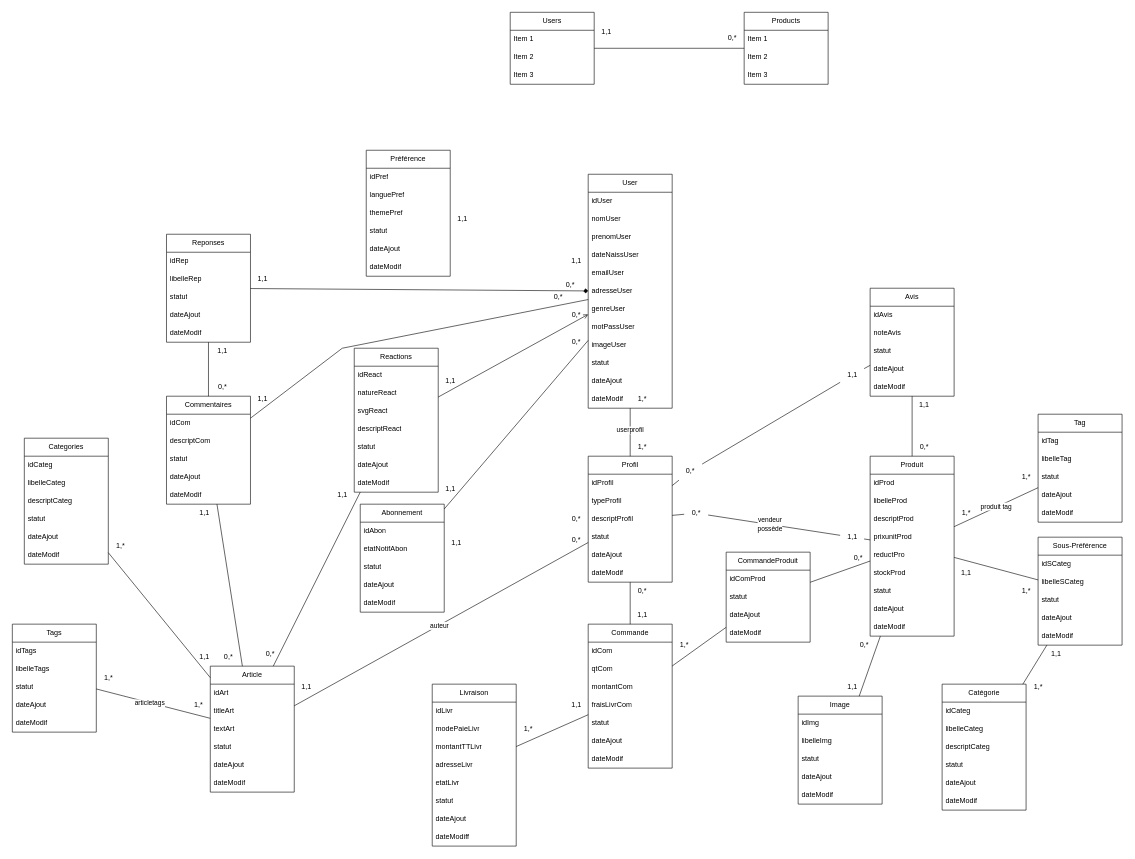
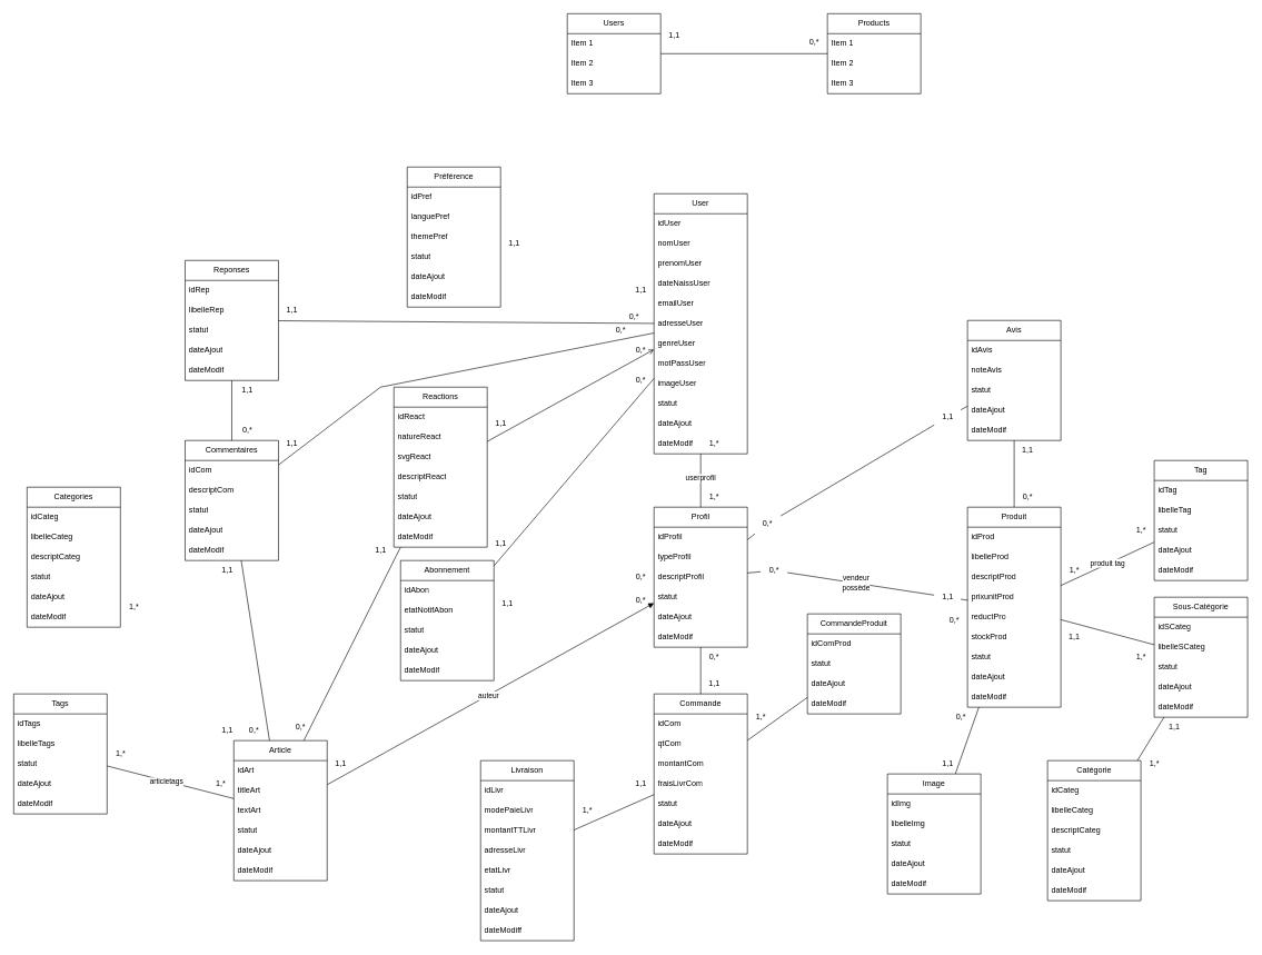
- <mxCell id="148" value="" style="endArrow=diamond;html=1;rounded=0;" parent="1" source="141" target="2" edge="1"><mxGeometry width="50" height="50" relative="1" as="geometry"><mxPoint x="530" y="710" as="sourcePoint" /><mxPoint x="580" y="660" as="targetPoint" /></mxGeometry></mxCell>
+ <mxCell id="148" value="" style="endArrow=none;html=1;rounded=0;" parent="1" source="141" target="2" edge="1"><mxGeometry width="50" height="50" relative="1" as="geometry"><mxPoint x="530" y="710" as="sourcePoint" /><mxPoint x="580" y="660" as="targetPoint" /></mxGeometry></mxCell>
- <mxCell id="99" value="" style="endArrow=none;html=1;rounded=0;" parent="1" source="92" target="15" edge="1"><mxGeometry width="50" height="50" relative="1" as="geometry"><mxPoint x="740" y="950" as="sourcePoint" /><mxPoint x="790" y="900" as="targetPoint" /></mxGeometry></mxCell>
+ <mxCell id="99" value="" style="endArrow=block;html=1;rounded=0;" parent="1" source="92" target="15" edge="1"><mxGeometry width="50" height="50" relative="1" as="geometry"><mxPoint x="740" y="950" as="sourcePoint" /><mxPoint x="790" y="900" as="targetPoint" /></mxGeometry></mxCell>
- <mxCell id="50" value="Sous-Préférence" style="swimlane;fontStyle=0;childLayout=stackLayout;horizontal=1;startSize=30;horizontalStack=0;resizeParent=1;resizeParentMax=0;resizeLast=0;collapsible=1;marginBottom=0;whiteSpace=wrap;html=1;" parent="1" vertex="1"><mxGeometry x="1730" y="895" width="140" height="180" as="geometry" /></mxCell>
+ <mxCell id="50" value="Sous-Catégorie" style="swimlane;fontStyle=0;childLayout=stackLayout;horizontal=1;startSize=30;horizontalStack=0;resizeParent=1;resizeParentMax=0;resizeLast=0;collapsible=1;marginBottom=0;whiteSpace=wrap;html=1;" parent="1" vertex="1"><mxGeometry x="1730" y="895" width="140" height="180" as="geometry" /></mxCell>
- <mxCell id="156" value="" style="endArrow=none;html=1;rounded=0;" parent="1" source="150" target="31" edge="1"><mxGeometry width="50" height="50" relative="1" as="geometry"><mxPoint x="1220" y="1220" as="sourcePoint" /><mxPoint x="1270" y="1170" as="targetPoint" /></mxGeometry></mxCell>
- <mxCell id="140" value="" style="endArrow=none;html=1;rounded=0;" parent="1" source="92" target="107" edge="1"><mxGeometry width="50" height="50" relative="1" as="geometry"><mxPoint x="530" y="1270" as="sourcePoint" /><mxPoint x="580" y="1220" as="targetPoint" /></mxGeometry></mxCell>
